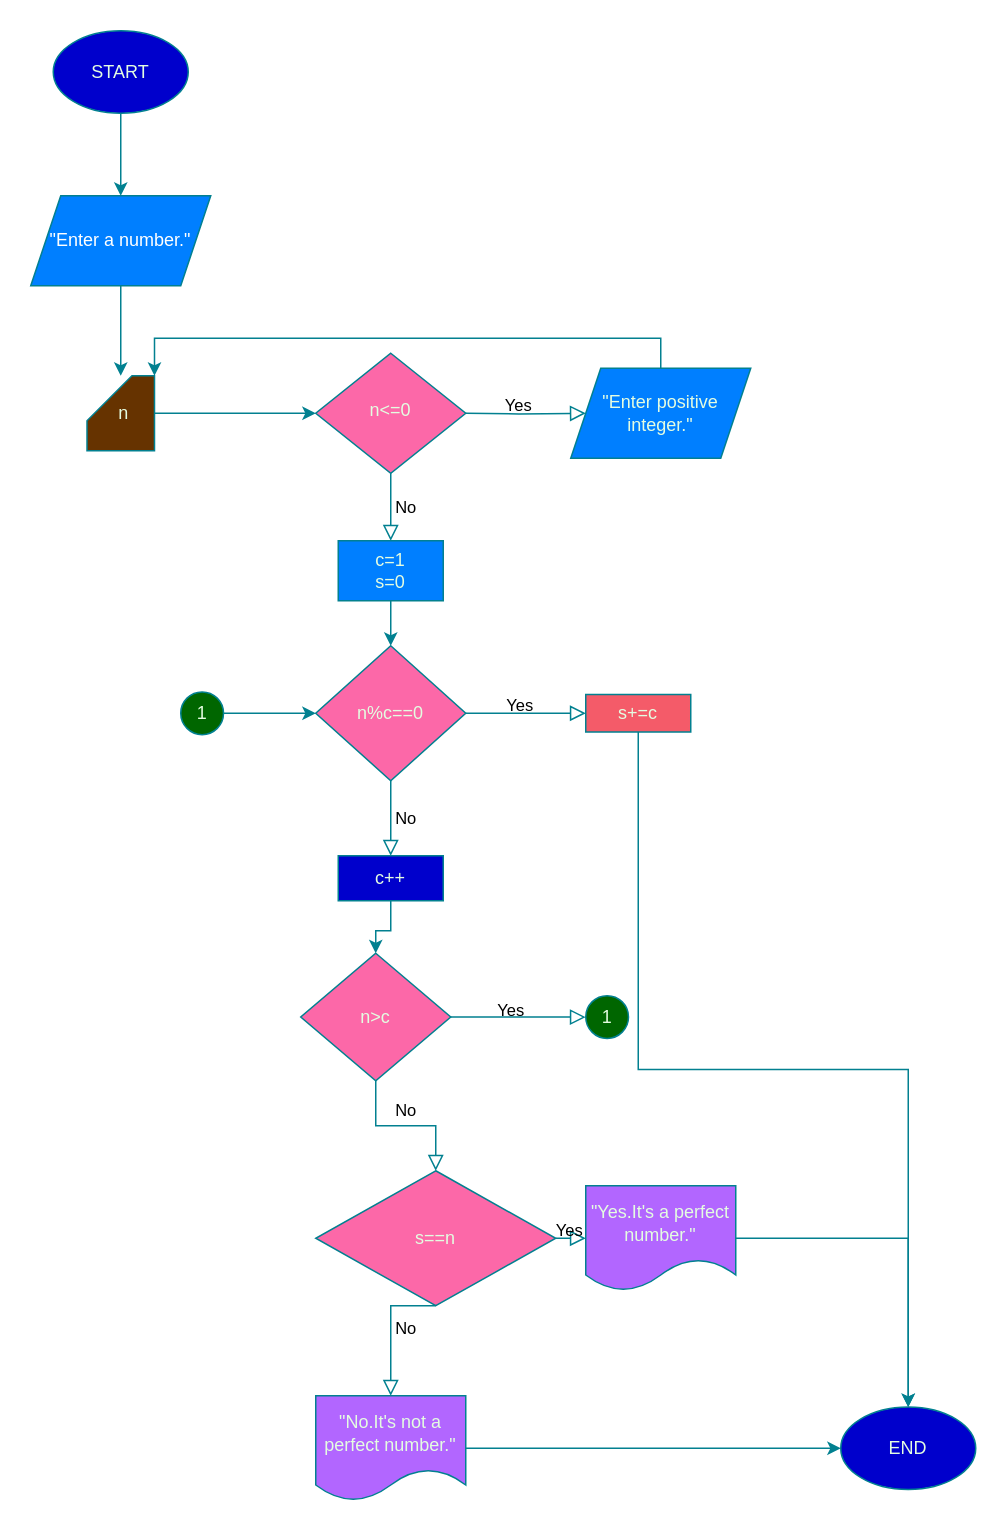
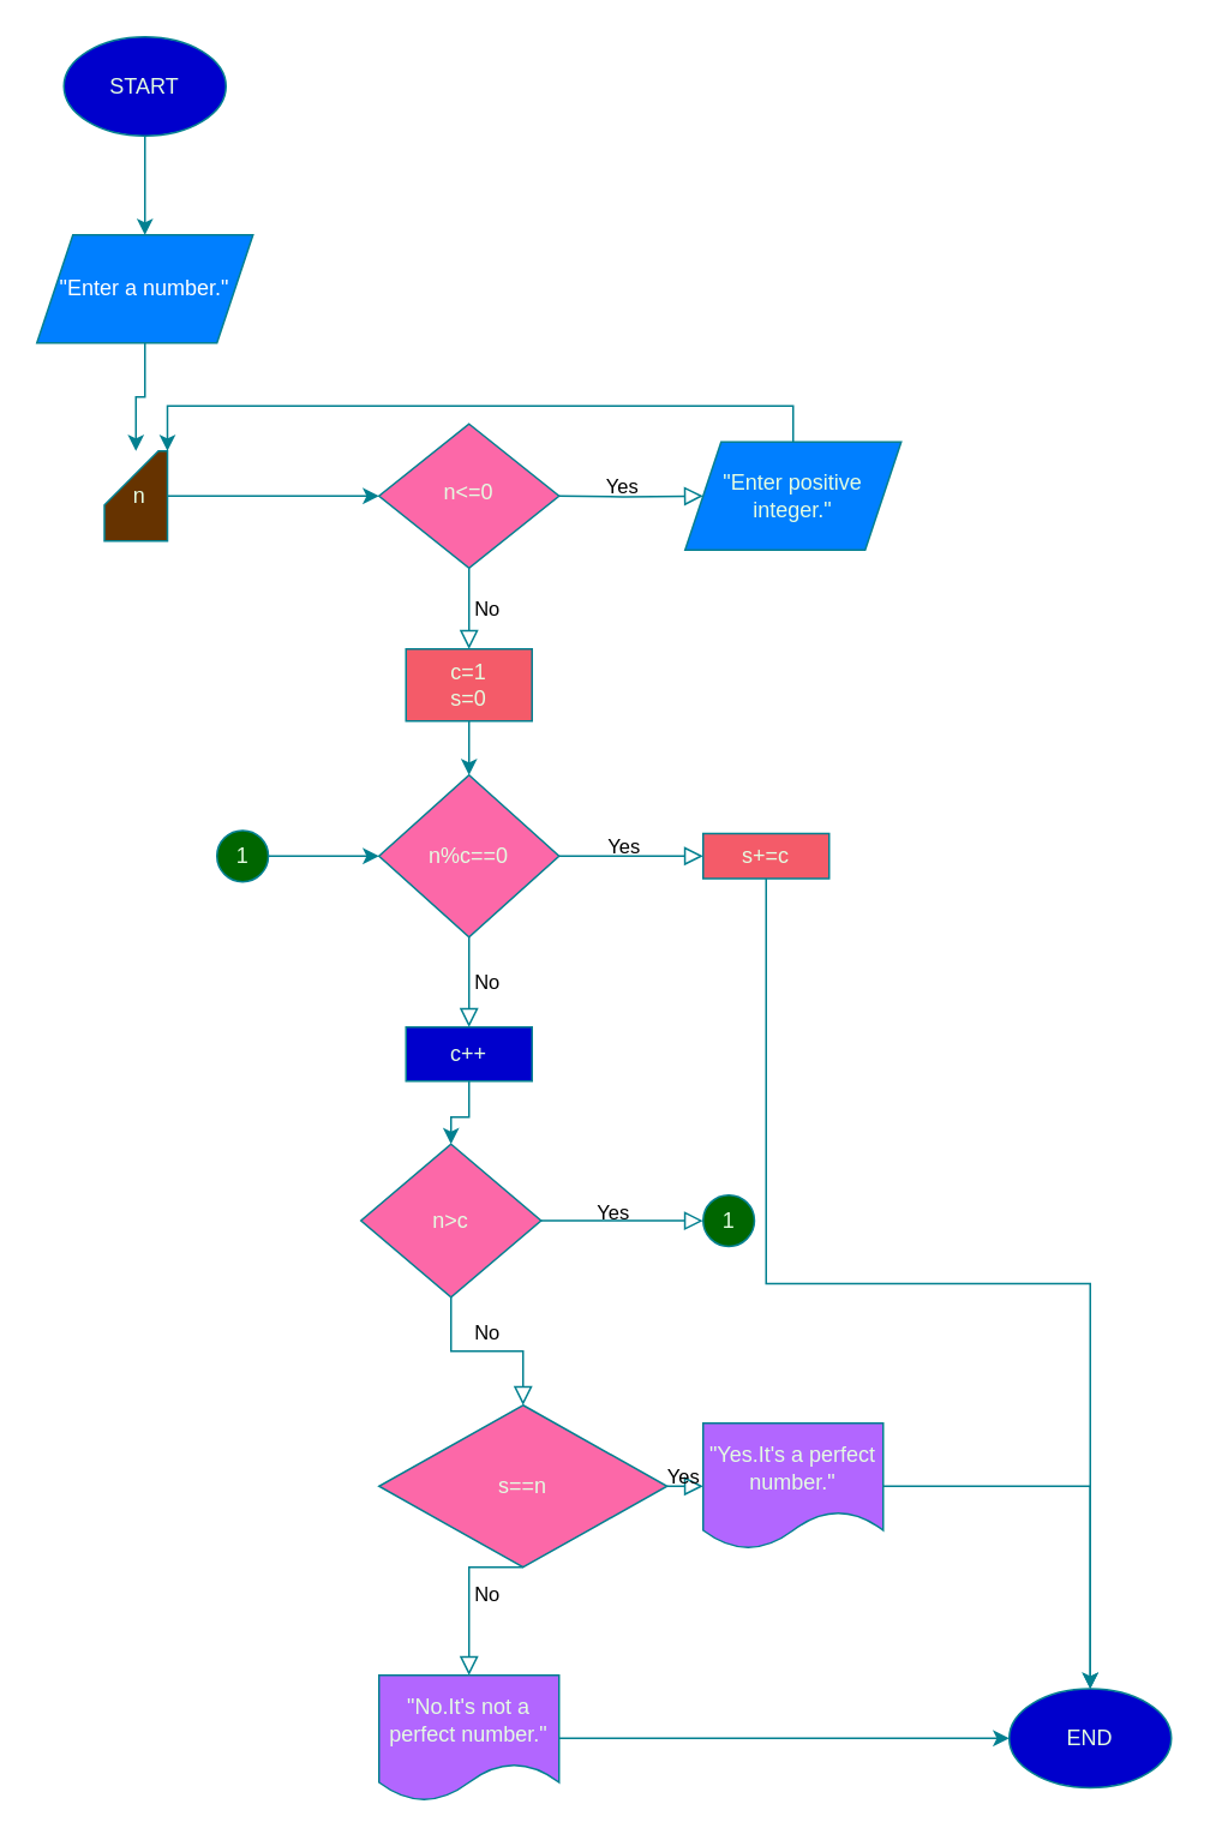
- <mxCell id="6" value="&amp;nbsp;n" style="shape=card;whiteSpace=wrap;html=1;strokeColor=#028090;fontColor=#E4FDE1;fillColor=#663300;" vertex="1" parent="1"><mxGeometry x="57.5" y="250" width="45" height="50" as="geometry" /></mxCell>
+ <mxCell id="6" value="&amp;nbsp;n" style="shape=card;whiteSpace=wrap;html=1;strokeColor=#028090;fontColor=#E4FDE1;fillColor=#663300;" vertex="1" parent="1"><mxGeometry x="57.5" y="250" width="35" height="50" as="geometry" /></mxCell>
- <mxCell id="12" value="c=1&lt;br&gt;s=0" style="rounded=0;whiteSpace=wrap;html=1;strokeColor=#028090;fontColor=#E4FDE1;fillColor=#007fff;" vertex="1" parent="1"><mxGeometry x="225" y="360" width="70" height="40" as="geometry" /></mxCell>
+ <mxCell id="12" value="c=1&lt;br&gt;s=0" style="rounded=0;whiteSpace=wrap;html=1;strokeColor=#028090;fontColor=#E4FDE1;fillColor=#F45B69;" vertex="1" parent="1"><mxGeometry x="225" y="360" width="70" height="40" as="geometry" /></mxCell>
